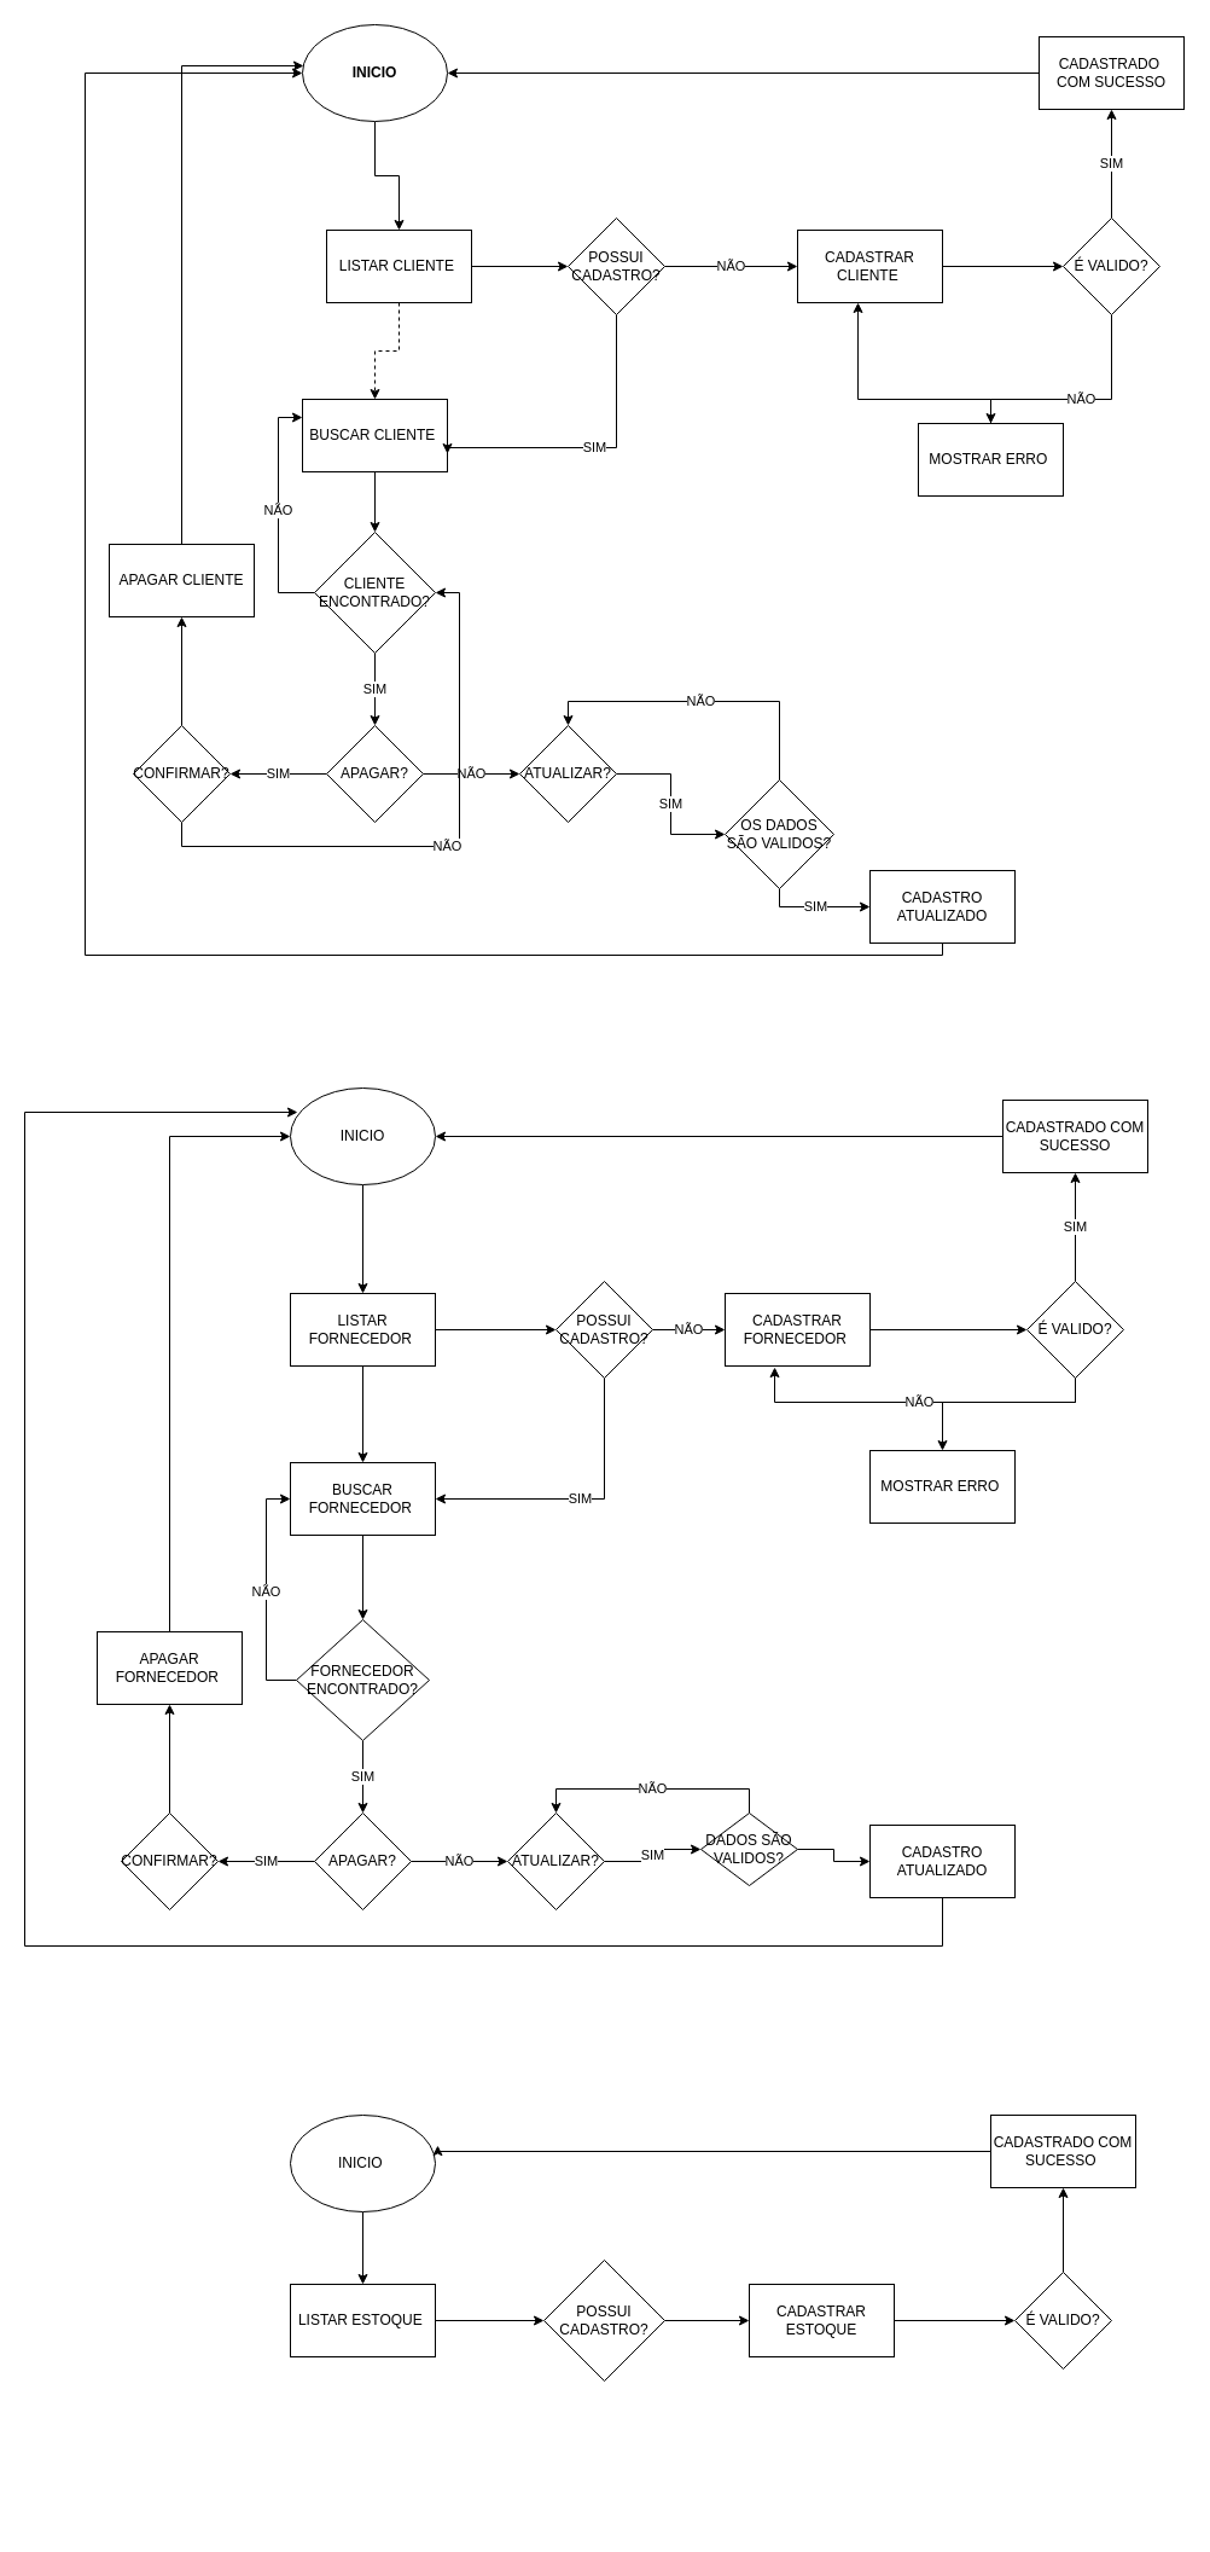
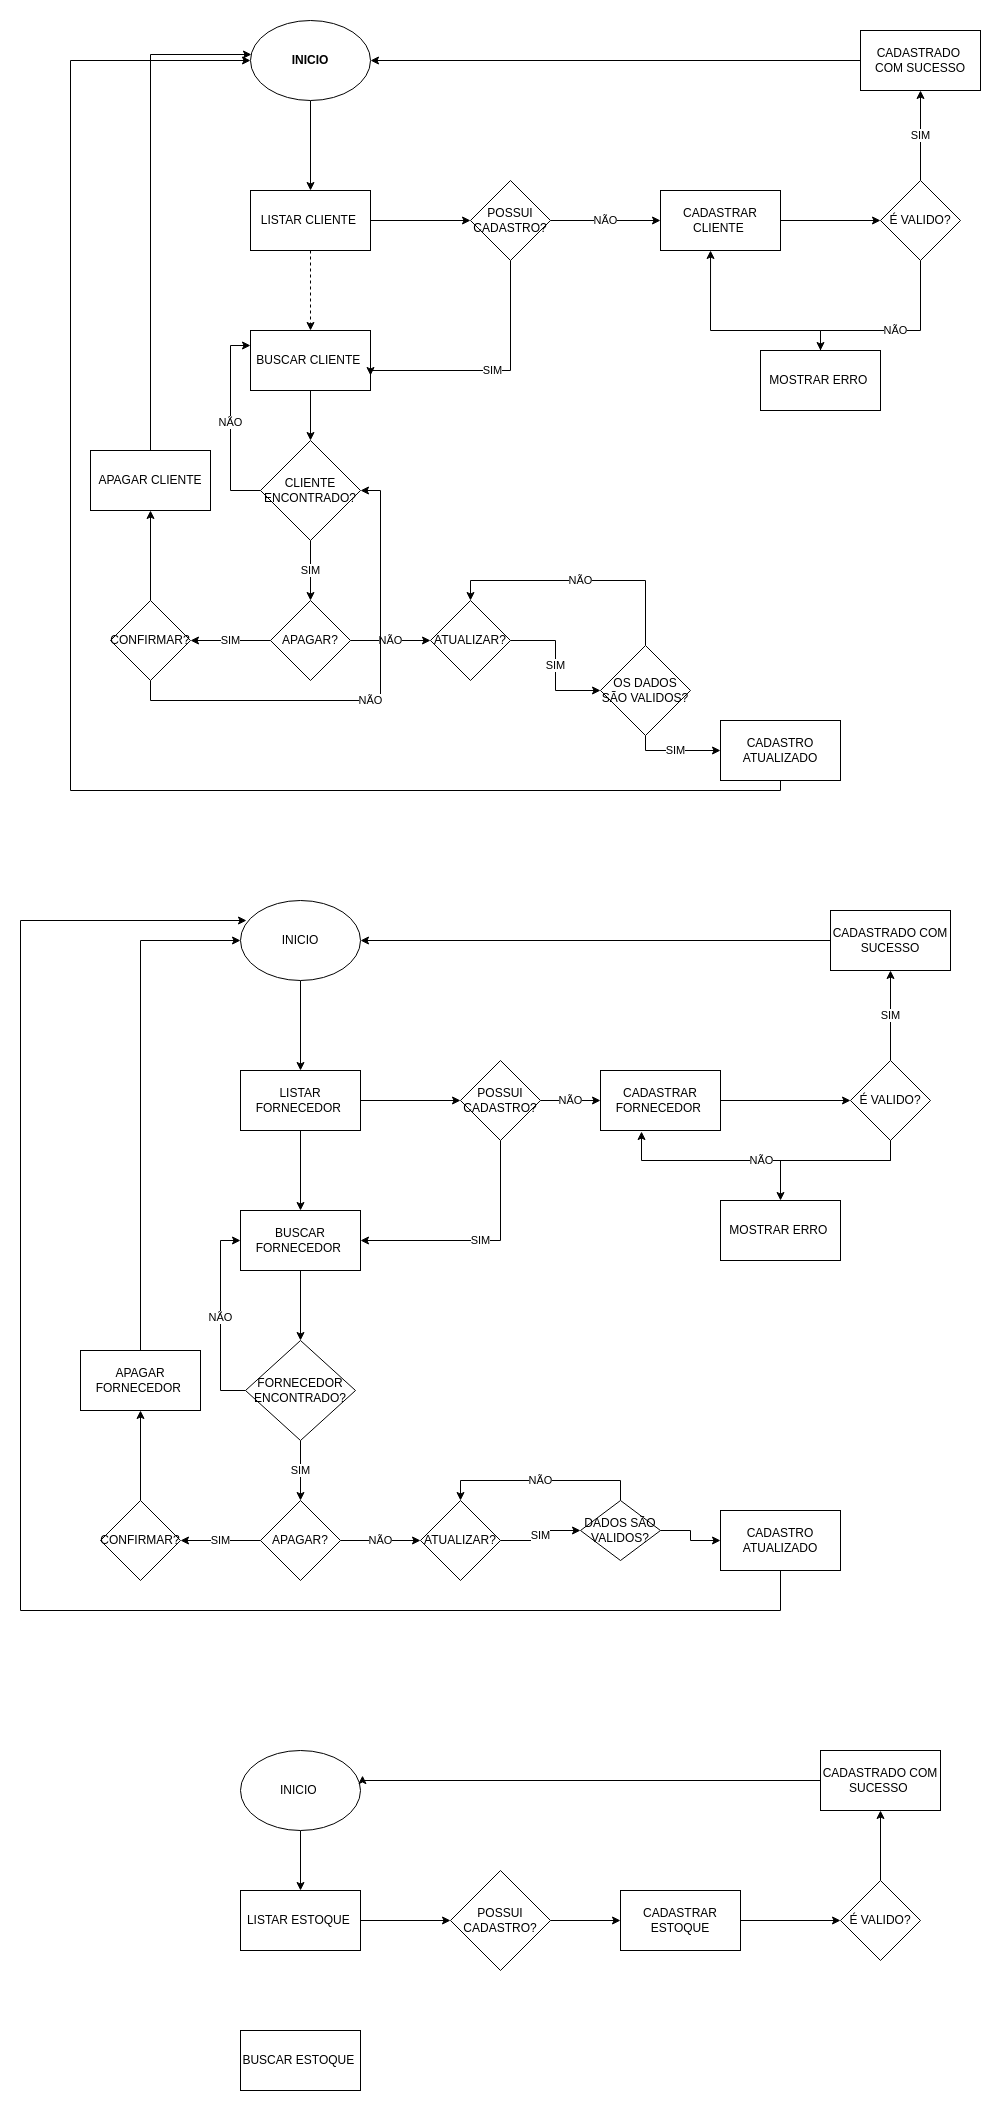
- <mxCell id="6" value="LISTAR CLIENTE&amp;nbsp;" style="whiteSpace=wrap;html=1;" parent="1" vertex="1"><mxGeometry x="270" y="190" width="120" height="60" as="geometry" /></mxCell>
+ <mxCell id="6" value="LISTAR CLIENTE&amp;nbsp;" style="whiteSpace=wrap;html=1;" parent="1" vertex="1"><mxGeometry x="250" y="190" width="120" height="60" as="geometry" /></mxCell>
+ <mxCell id="87" value="BUSCAR ESTOQUE&amp;nbsp;" style="whiteSpace=wrap;html=1;" vertex="1" parent="1"><mxGeometry y="2030" width="120" height="60" as="geometry" x="240" /></mxCell>
